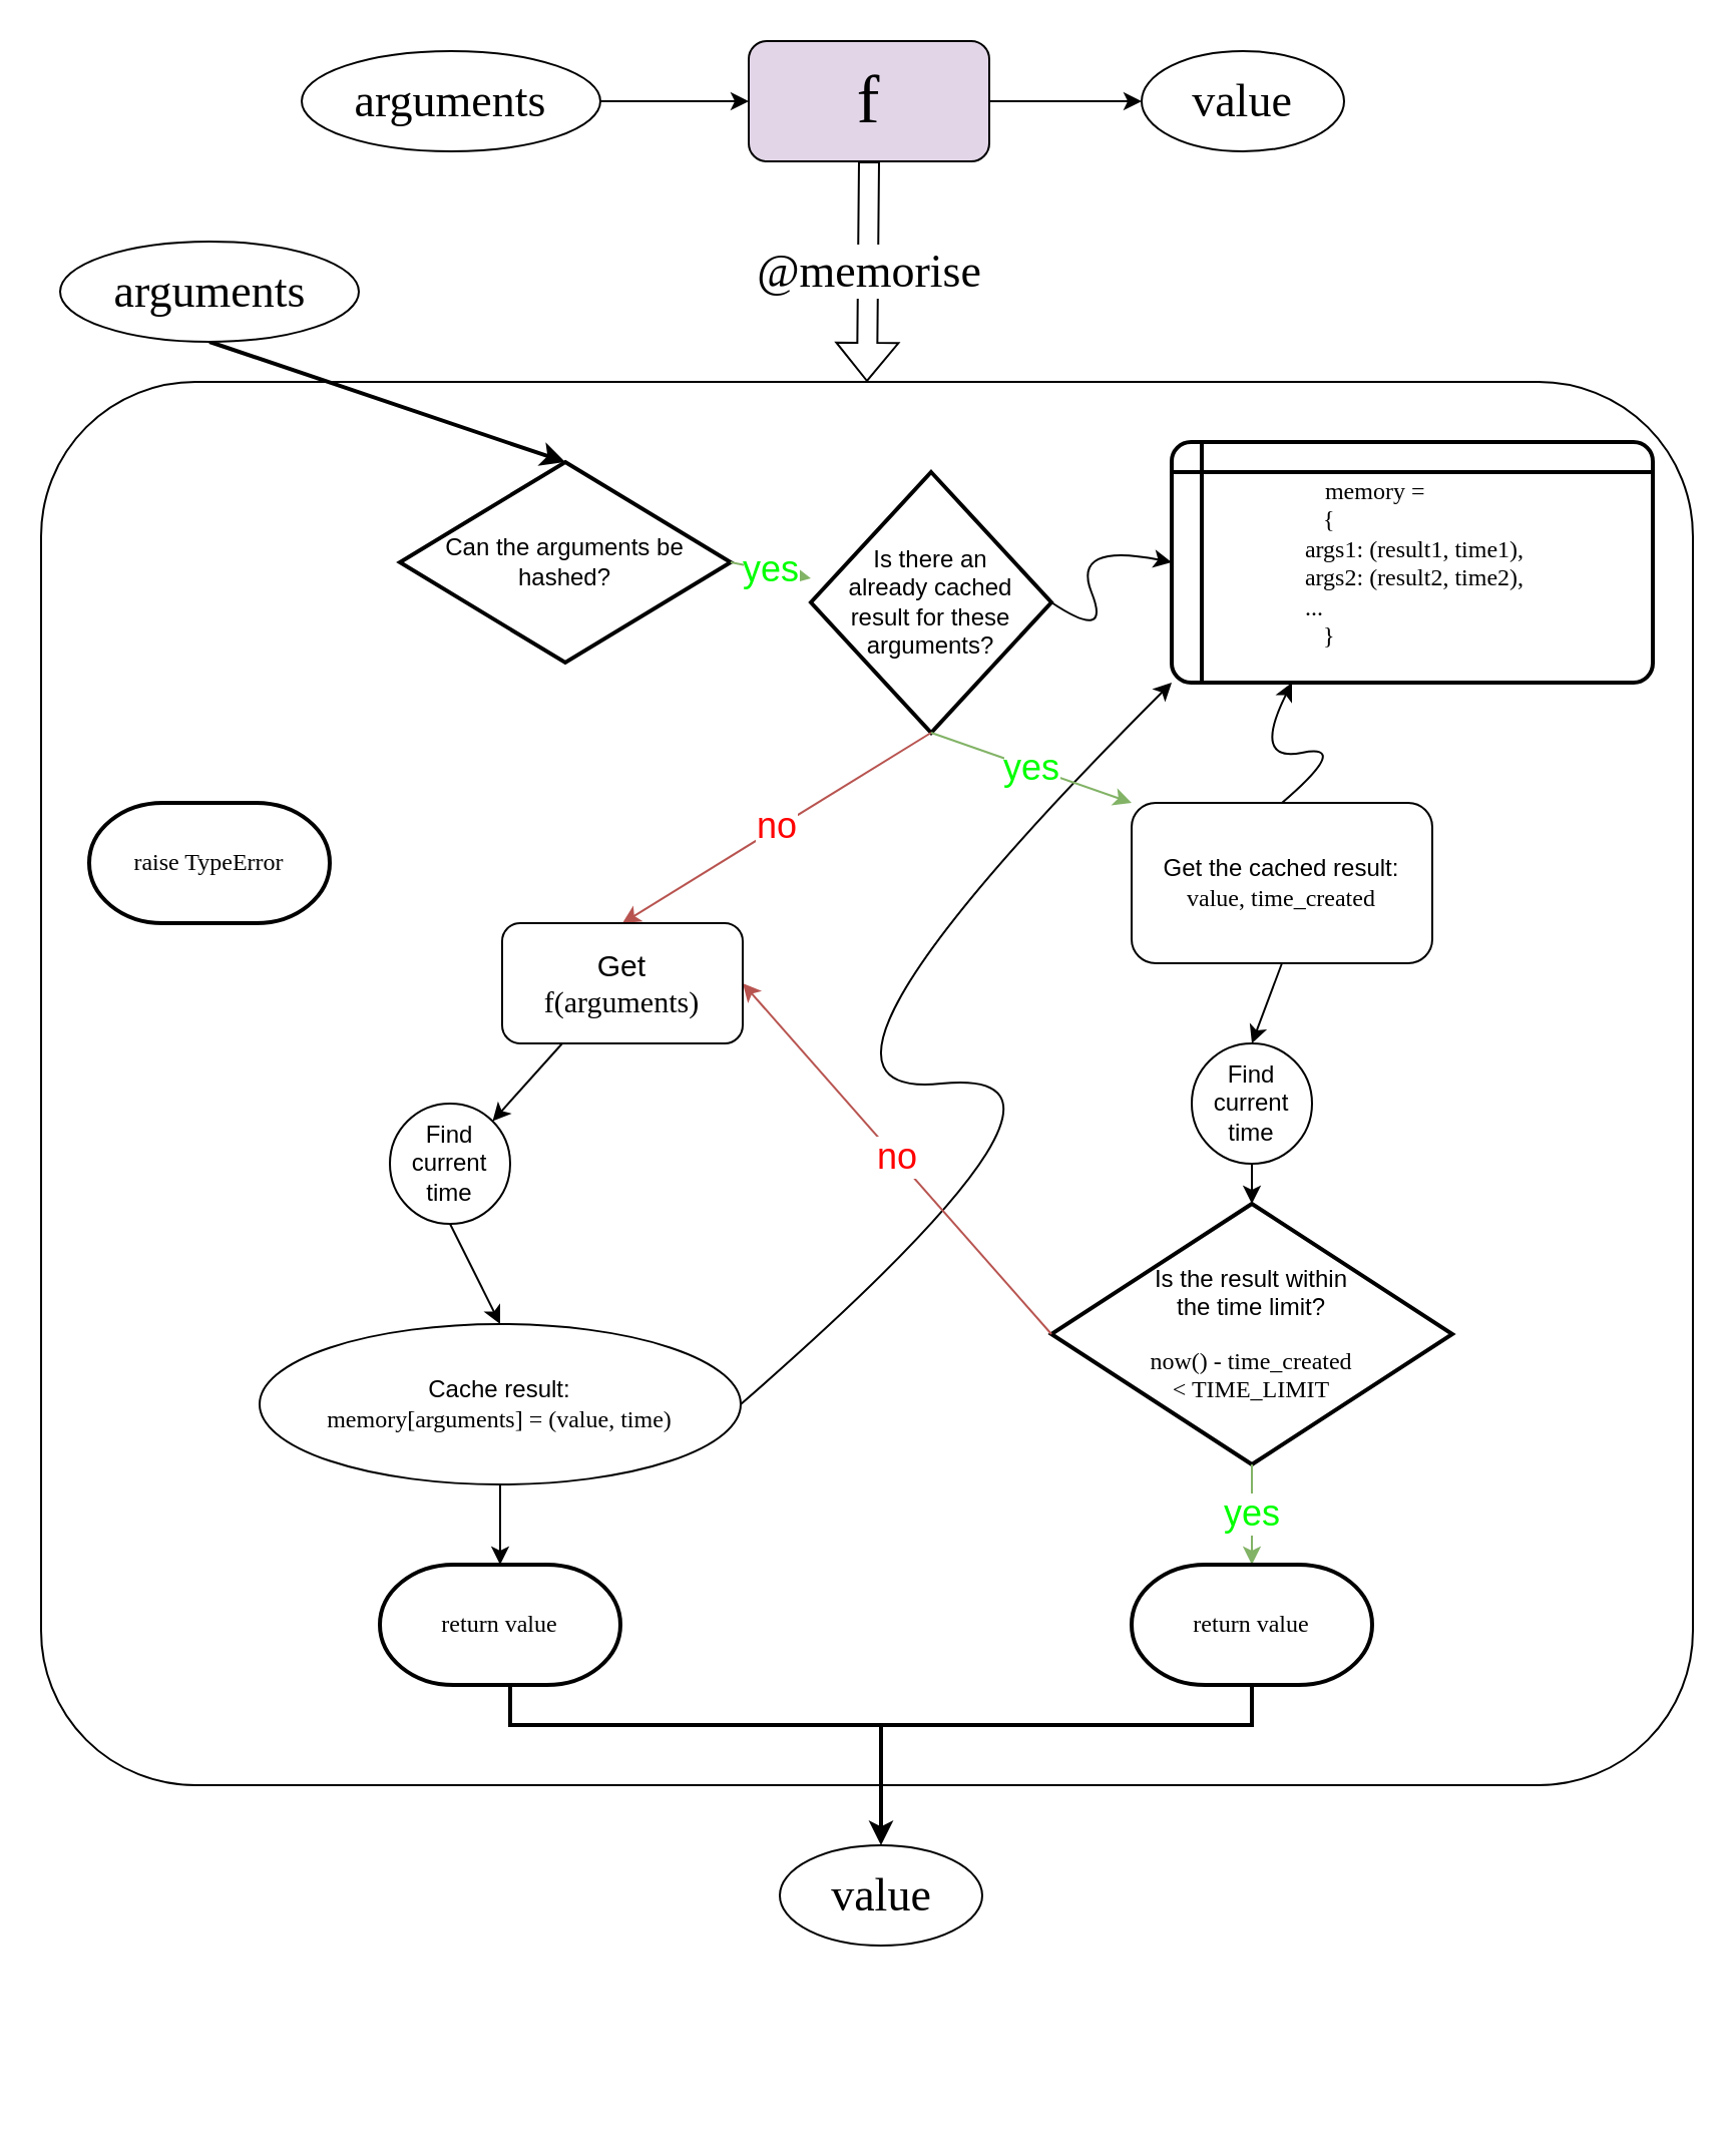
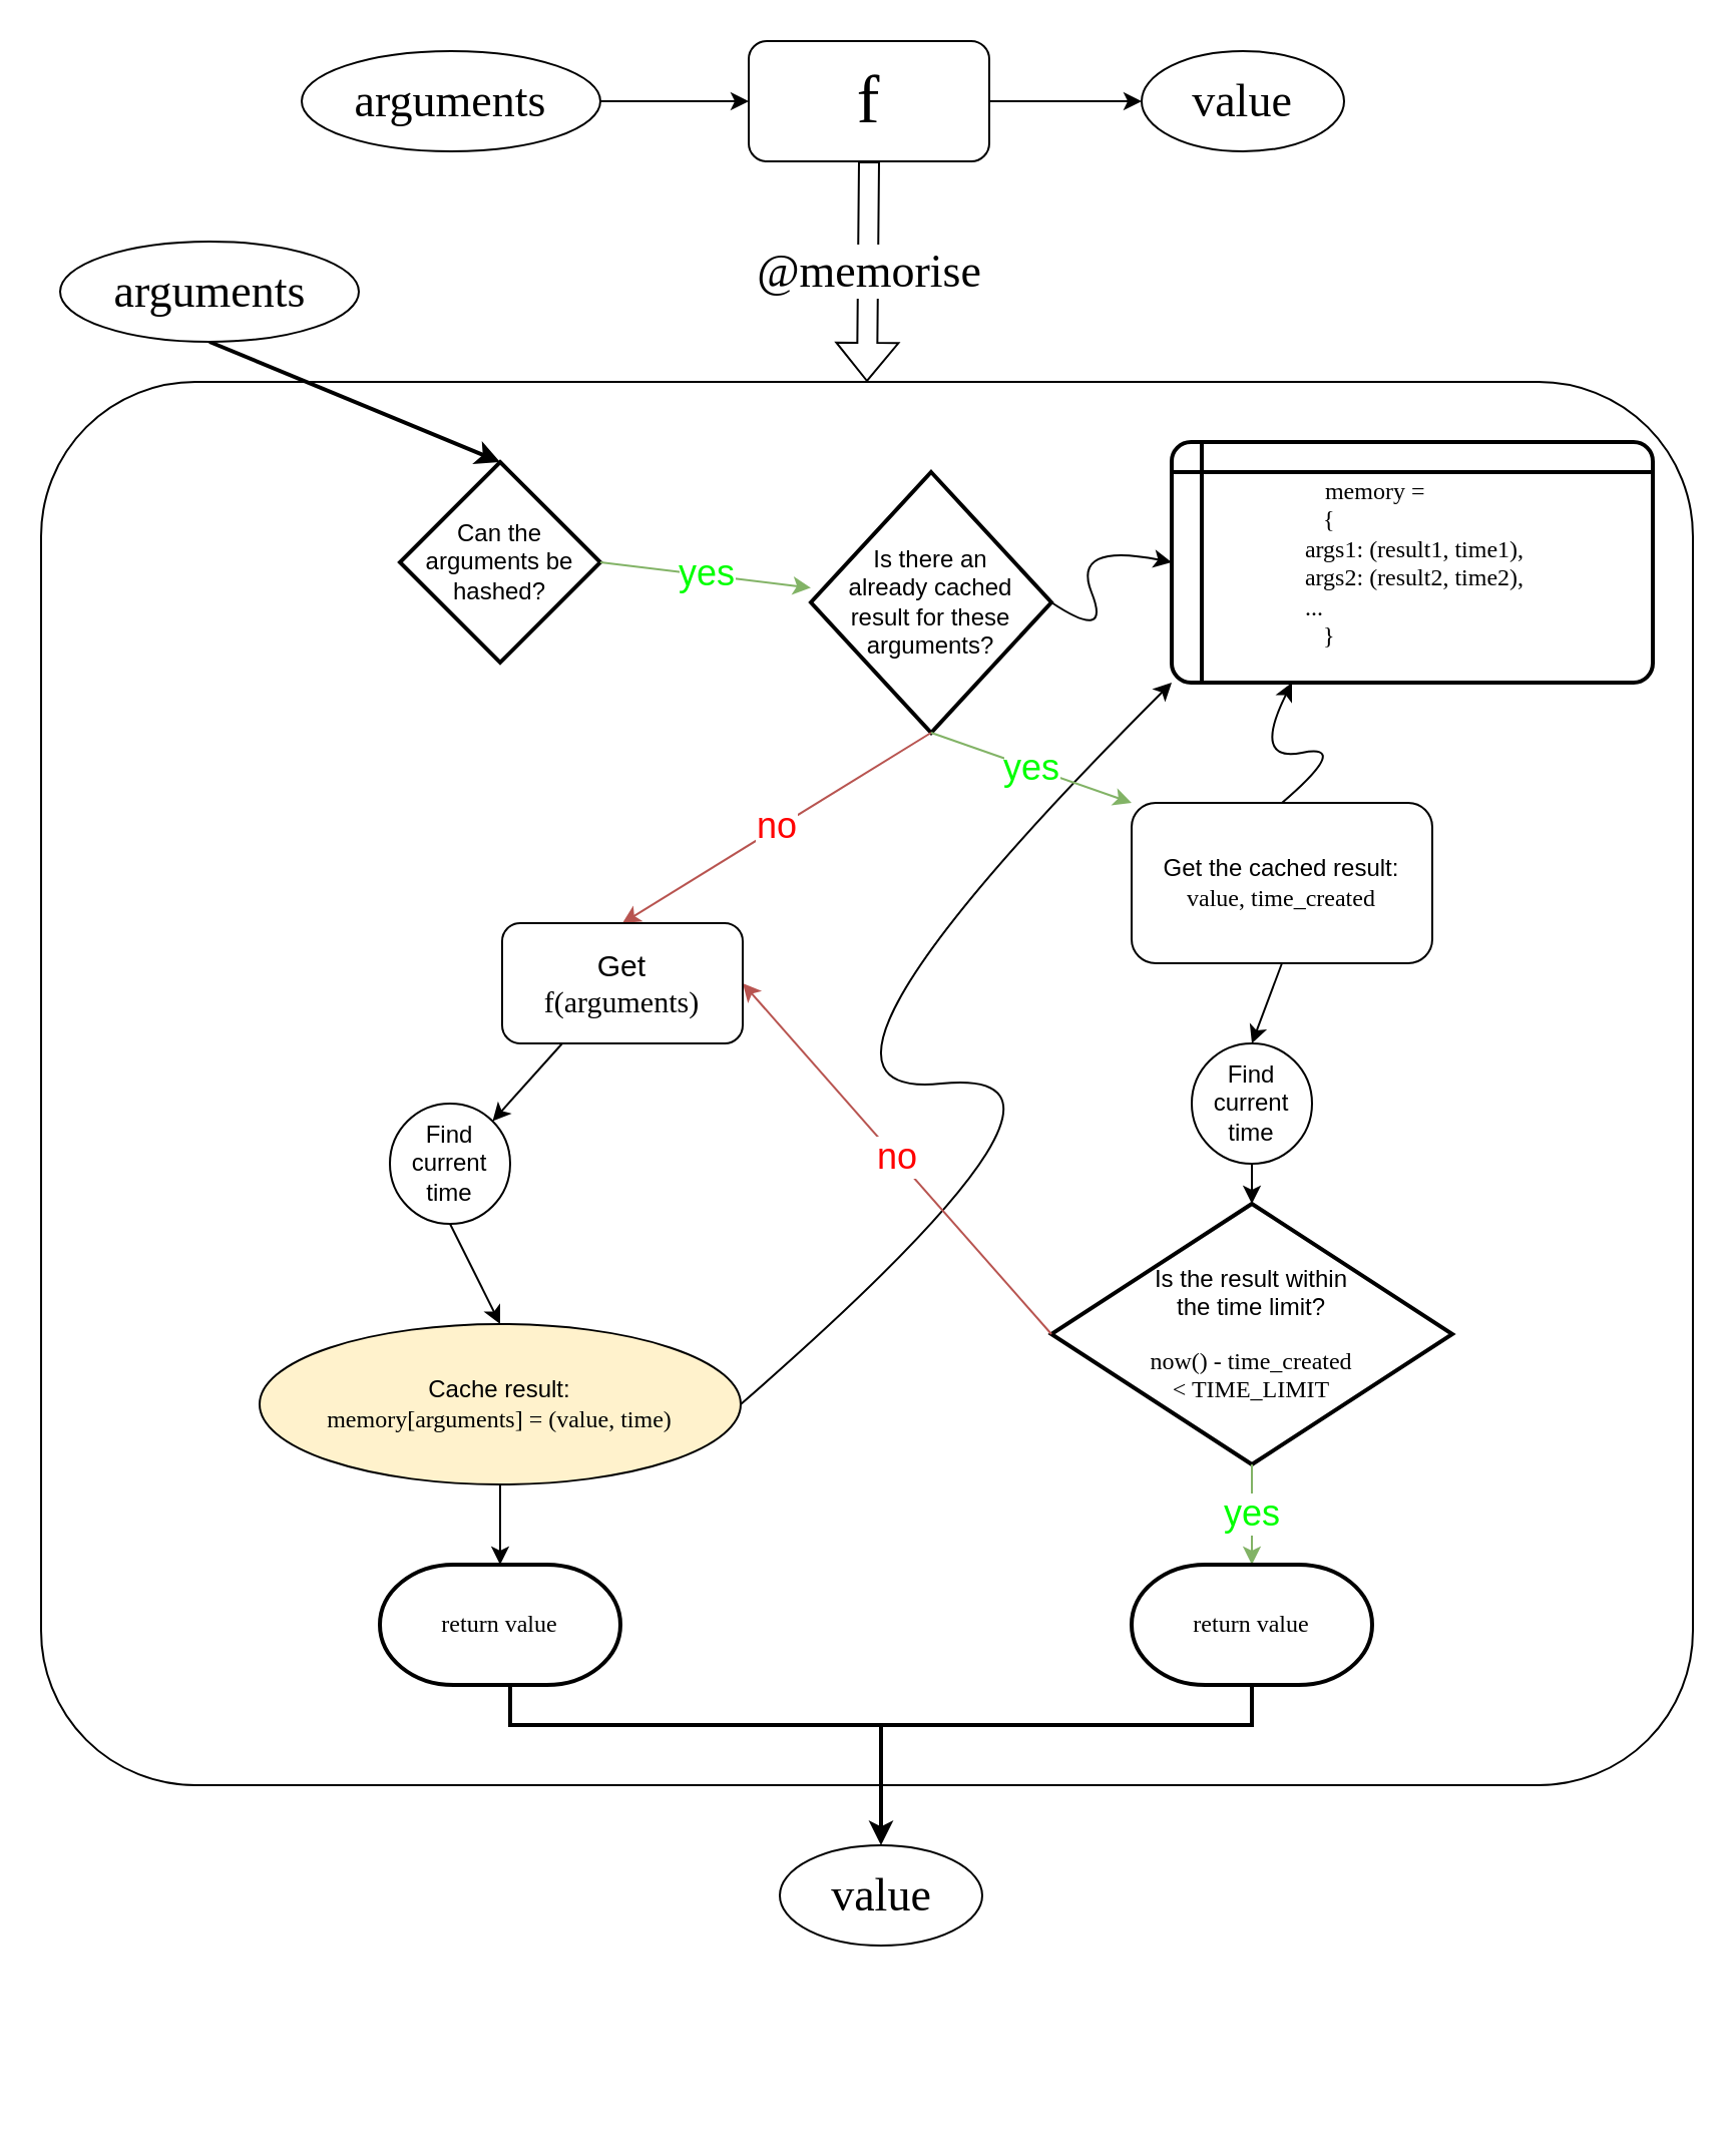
- <mxCell id="28" value="&lt;font style=&quot;font-size: 34px;&quot; face=&quot;Consolas&quot;&gt;f&lt;/font&gt;" style="rounded=1;whiteSpace=wrap;html=1;fillColor=#e1d5e7;" vertex="1" parent="1"><mxGeometry x="373" y="20" width="120" height="60" as="geometry" /></mxCell>
+ <mxCell id="28" value="&lt;font style=&quot;font-size: 34px;&quot; face=&quot;Consolas&quot;&gt;f&lt;/font&gt;" style="rounded=1;whiteSpace=wrap;html=1;" vertex="1" parent="1"><mxGeometry x="373" y="20" width="120" height="60" as="geometry" /></mxCell>
- <mxCell id="4" value="Can the arguments be hashed?" style="strokeWidth=2;html=1;shape=mxgraph.flowchart.decision;whiteSpace=wrap;" vertex="1" parent="1"><mxGeometry x="199" y="230" width="165" height="100" as="geometry" /></mxCell>
+ <mxCell id="4" value="Can the arguments be hashed?" style="strokeWidth=2;html=1;shape=mxgraph.flowchart.decision;whiteSpace=wrap;" vertex="1" parent="1"><mxGeometry x="199" y="230" width="100" height="100" as="geometry" /></mxCell>
- <mxCell id="5" value="&lt;font face=&quot;Consolas&quot;&gt;raise TypeError&lt;/font&gt;" style="strokeWidth=2;html=1;shape=mxgraph.flowchart.terminator;whiteSpace=wrap;" vertex="1" parent="1"><mxGeometry x="44" y="400" width="120" height="60" as="geometry" /></mxCell>
- <mxCell id="14" value="Cache result:&lt;br&gt;&lt;font face=&quot;Consolas&quot;&gt;memory[arguments] = (value, time)&lt;/font&gt;" style="ellipse;whiteSpace=wrap;html=1;" vertex="1" parent="1"><mxGeometry x="129" y="660" width="240" height="80" as="geometry" /></mxCell>
+ <mxCell id="14" value="Cache result:&lt;br&gt;&lt;font face=&quot;Consolas&quot;&gt;memory[arguments] = (value, time)&lt;/font&gt;" style="ellipse;whiteSpace=wrap;html=1;fillColor=#fff2cc;" vertex="1" parent="1"><mxGeometry x="129" y="660" width="240" height="80" as="geometry" /></mxCell>
